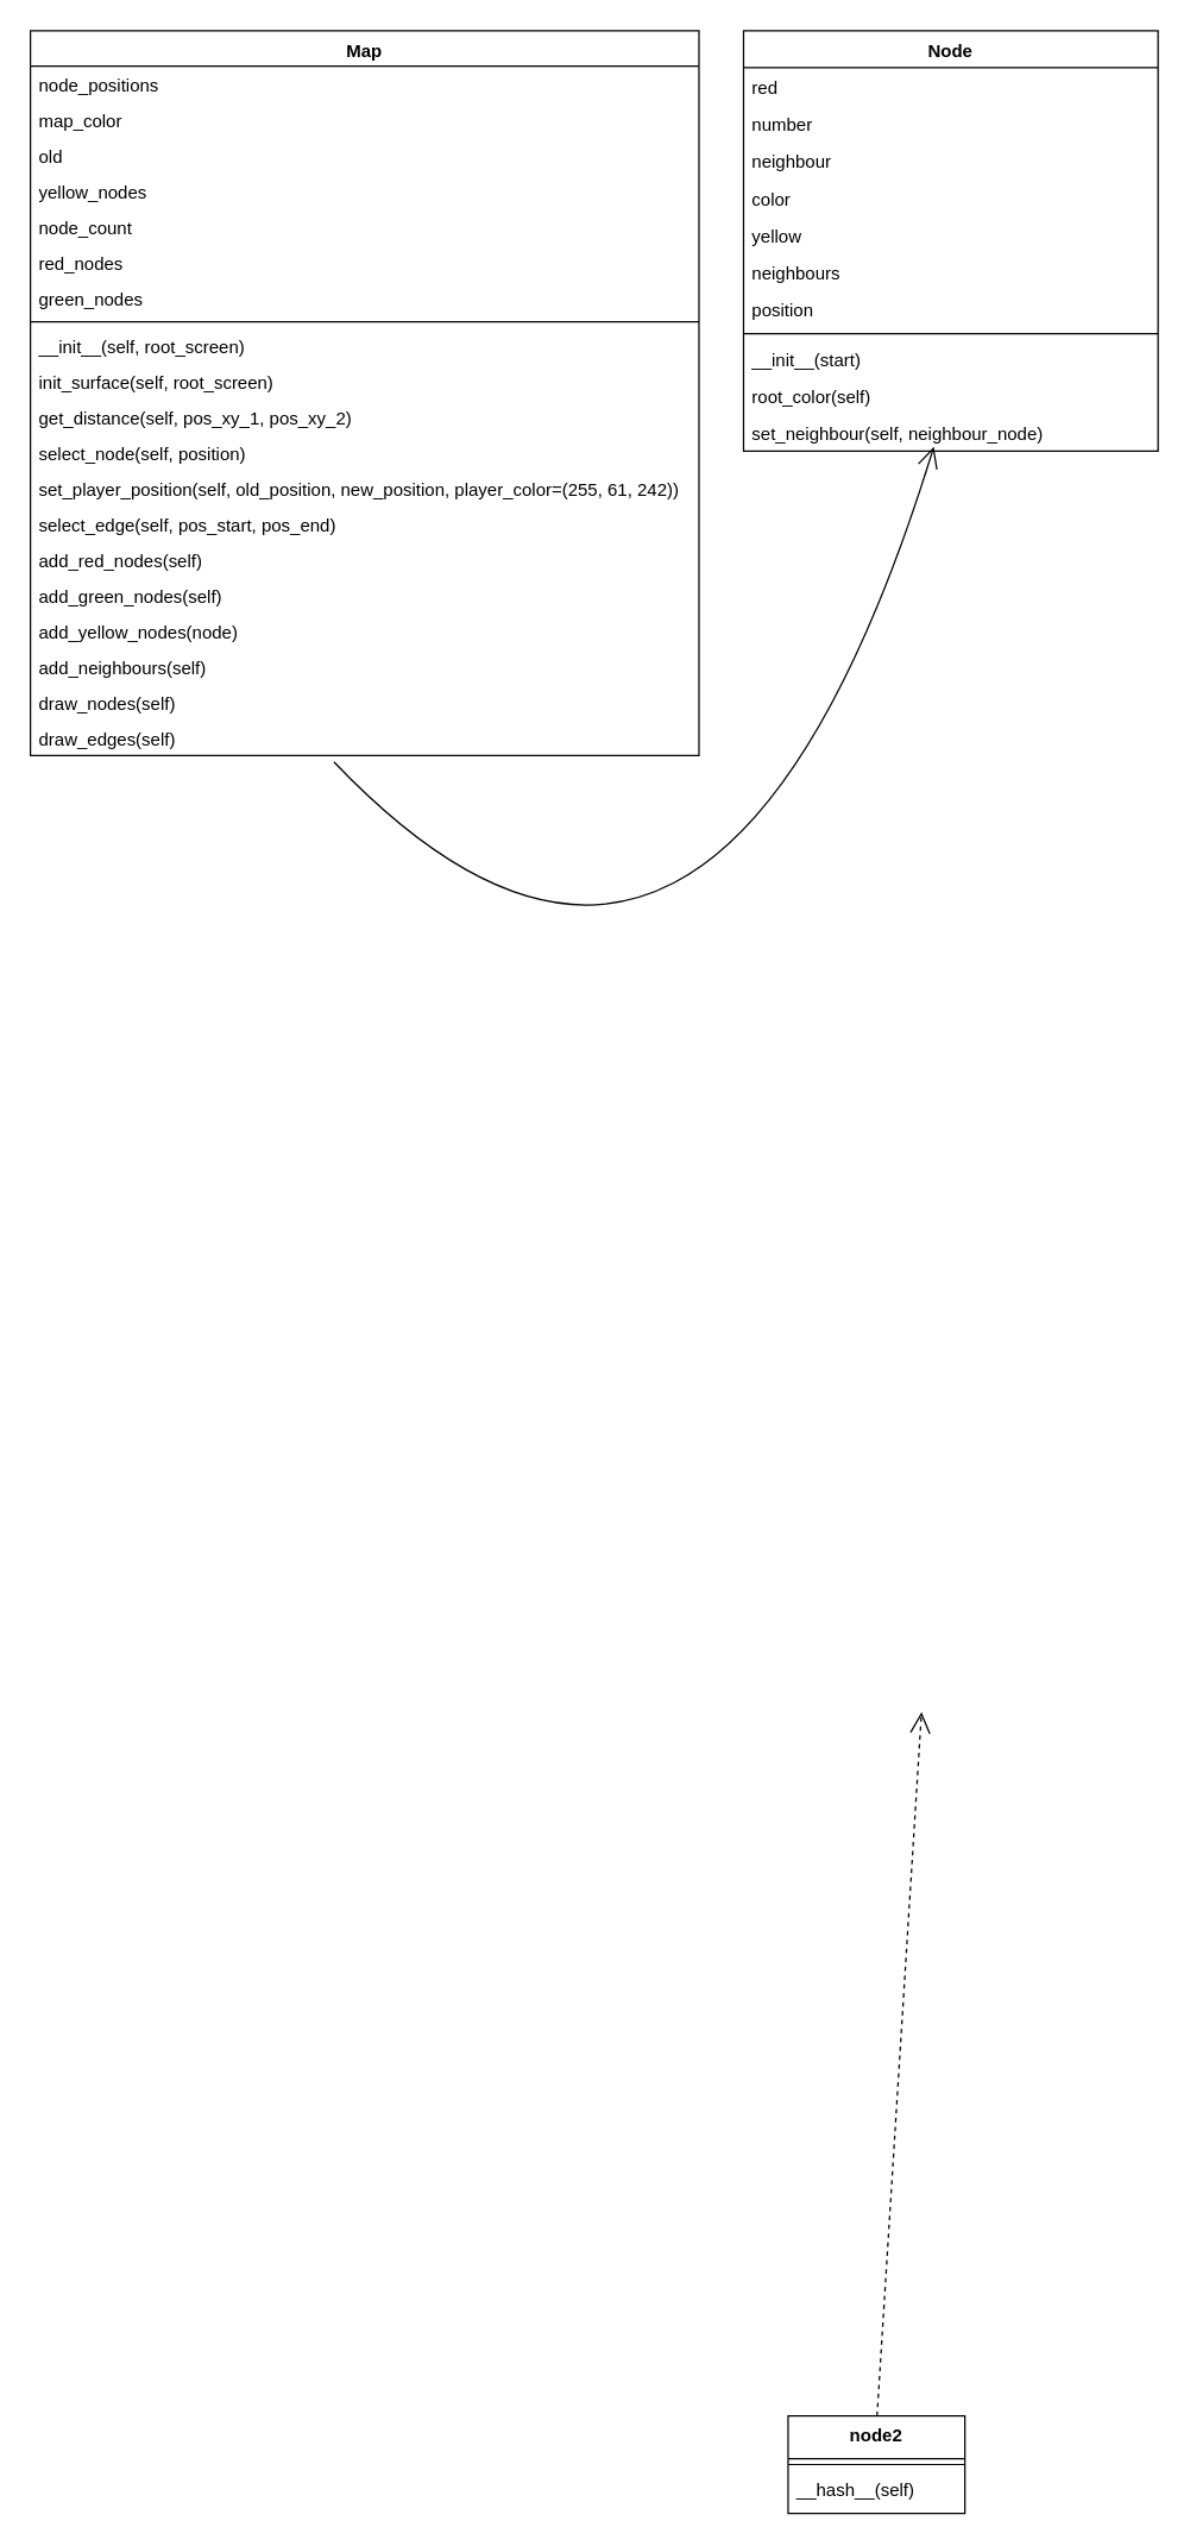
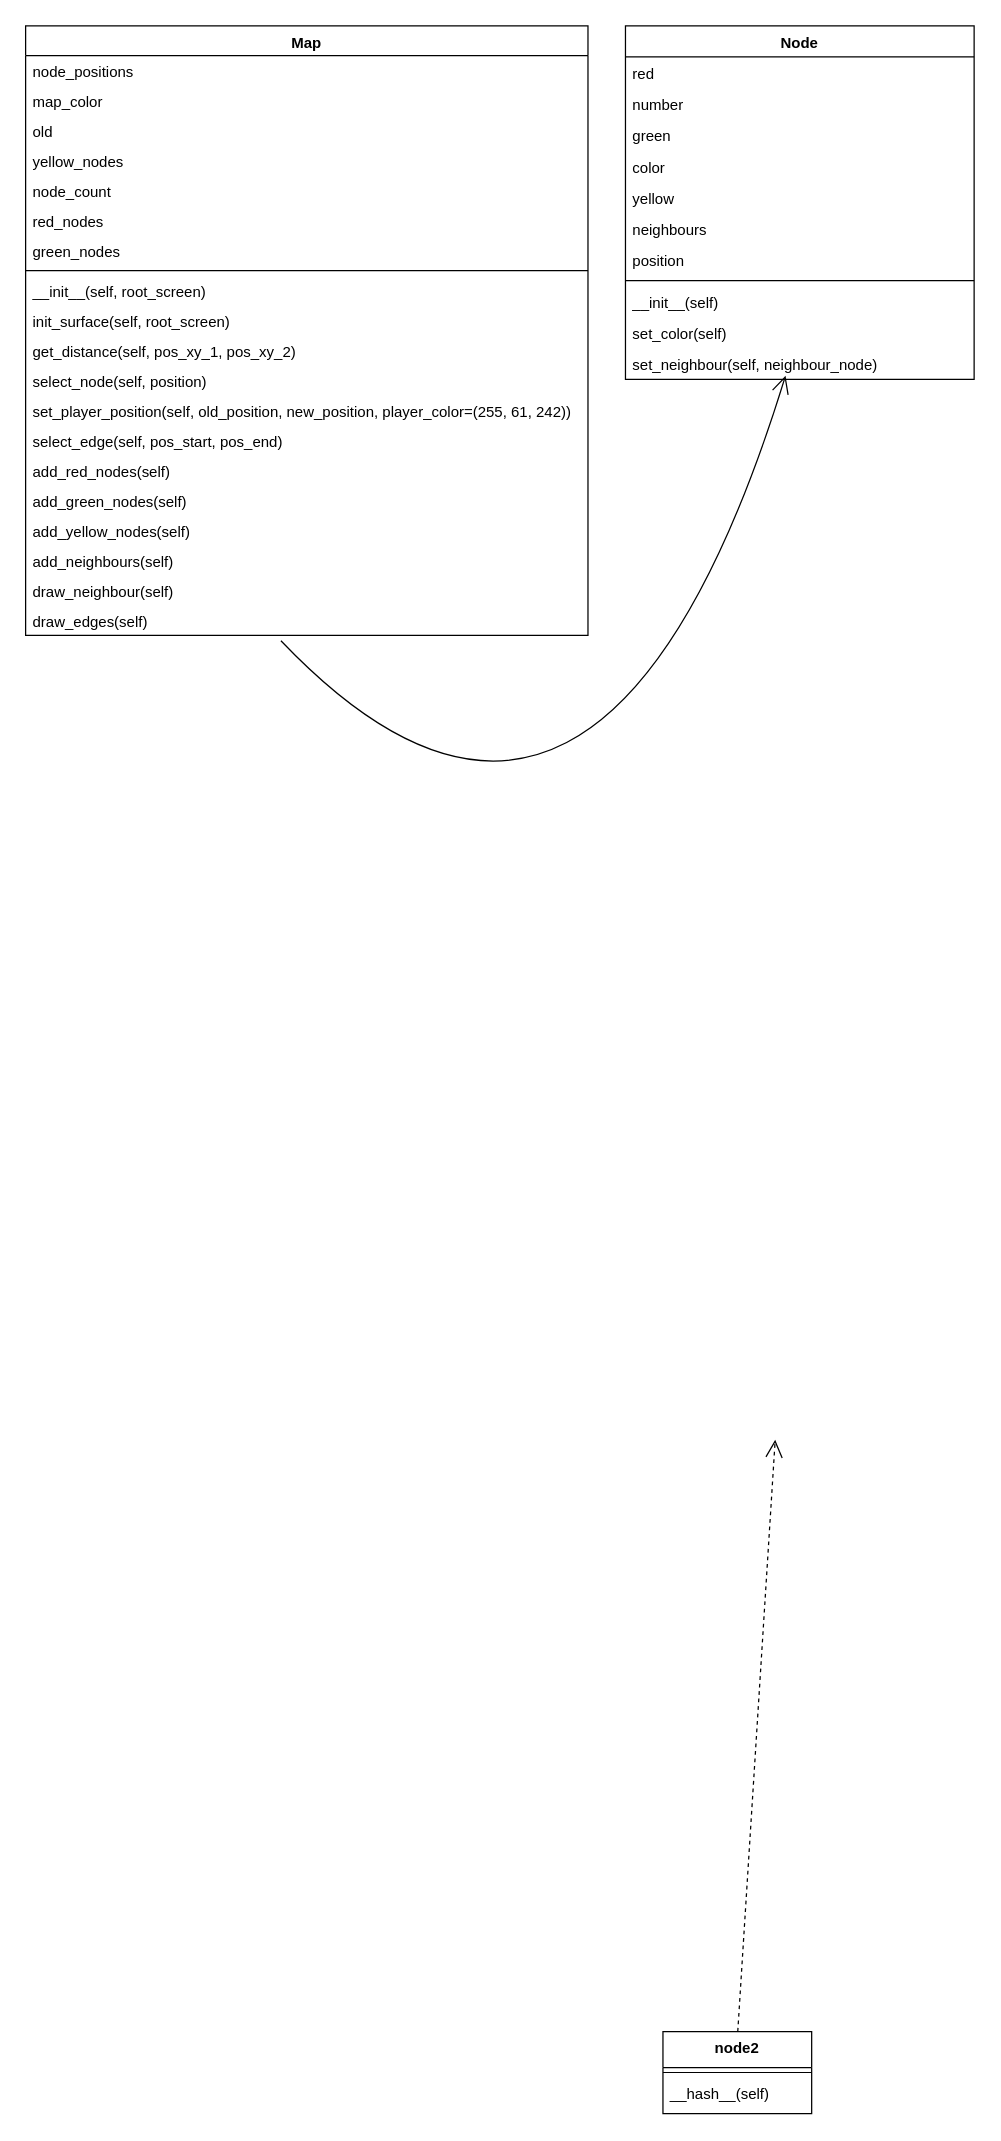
- <mxCell id="26" value="neighbour" style="text;strokeColor=none;fillColor=none;align=left;verticalAlign=top;spacingLeft=4;spacingRight=4;overflow=hidden;rotatable=0;points=[[0,0.5],[1,0.5]];portConstraint=eastwest;" vertex="1" parent="23"><mxGeometry y="74.955" width="279" height="25" as="geometry" /></mxCell>
+ <mxCell id="26" value="green" style="text;strokeColor=none;fillColor=none;align=left;verticalAlign=top;spacingLeft=4;spacingRight=4;overflow=hidden;rotatable=0;points=[[0,0.5],[1,0.5]];portConstraint=eastwest;" vertex="1" parent="23"><mxGeometry y="74.955" width="279" height="25" as="geometry" /></mxCell>
- <mxCell id="32" value="__init__(start)" style="text;strokeColor=none;fillColor=none;align=left;verticalAlign=top;spacingLeft=4;spacingRight=4;overflow=hidden;rotatable=0;points=[[0,0.5],[1,0.5]];portConstraint=eastwest;" vertex="1" parent="23"><mxGeometry y="207.955" width="279" height="25" as="geometry" /></mxCell>
+ <mxCell id="32" value="__init__(self)" style="text;strokeColor=none;fillColor=none;align=left;verticalAlign=top;spacingLeft=4;spacingRight=4;overflow=hidden;rotatable=0;points=[[0,0.5],[1,0.5]];portConstraint=eastwest;" vertex="1" parent="23"><mxGeometry y="207.955" width="279" height="25" as="geometry" /></mxCell>
- <mxCell id="33" value="root_color(self)" style="text;strokeColor=none;fillColor=none;align=left;verticalAlign=top;spacingLeft=4;spacingRight=4;overflow=hidden;rotatable=0;points=[[0,0.5],[1,0.5]];portConstraint=eastwest;" vertex="1" parent="23"><mxGeometry y="232.955" width="279" height="25" as="geometry" /></mxCell>
+ <mxCell id="33" value="set_color(self)" style="text;strokeColor=none;fillColor=none;align=left;verticalAlign=top;spacingLeft=4;spacingRight=4;overflow=hidden;rotatable=0;points=[[0,0.5],[1,0.5]];portConstraint=eastwest;" vertex="1" parent="23"><mxGeometry y="232.955" width="279" height="25" as="geometry" /></mxCell>
- <mxCell id="19" value="add_yellow_nodes(node)" style="text;strokeColor=none;fillColor=none;align=left;verticalAlign=top;spacingLeft=4;spacingRight=4;overflow=hidden;rotatable=0;points=[[0,0.5],[1,0.5]];portConstraint=eastwest;" vertex="1" parent="2"><mxGeometry y="391.85" width="450" height="24" as="geometry" /></mxCell>
+ <mxCell id="19" value="add_yellow_nodes(self)" style="text;strokeColor=none;fillColor=none;align=left;verticalAlign=top;spacingLeft=4;spacingRight=4;overflow=hidden;rotatable=0;points=[[0,0.5],[1,0.5]];portConstraint=eastwest;" vertex="1" parent="2"><mxGeometry y="391.85" width="450" height="24" as="geometry" /></mxCell>
- <mxCell id="21" value="draw_nodes(self)" style="text;strokeColor=none;fillColor=none;align=left;verticalAlign=top;spacingLeft=4;spacingRight=4;overflow=hidden;rotatable=0;points=[[0,0.5],[1,0.5]];portConstraint=eastwest;" vertex="1" parent="2"><mxGeometry y="439.85" width="450" height="24" as="geometry" /></mxCell>
+ <mxCell id="21" value="draw_neighbour(self)" style="text;strokeColor=none;fillColor=none;align=left;verticalAlign=top;spacingLeft=4;spacingRight=4;overflow=hidden;rotatable=0;points=[[0,0.5],[1,0.5]];portConstraint=eastwest;" vertex="1" parent="2"><mxGeometry y="439.85" width="450" height="24" as="geometry" /></mxCell>
